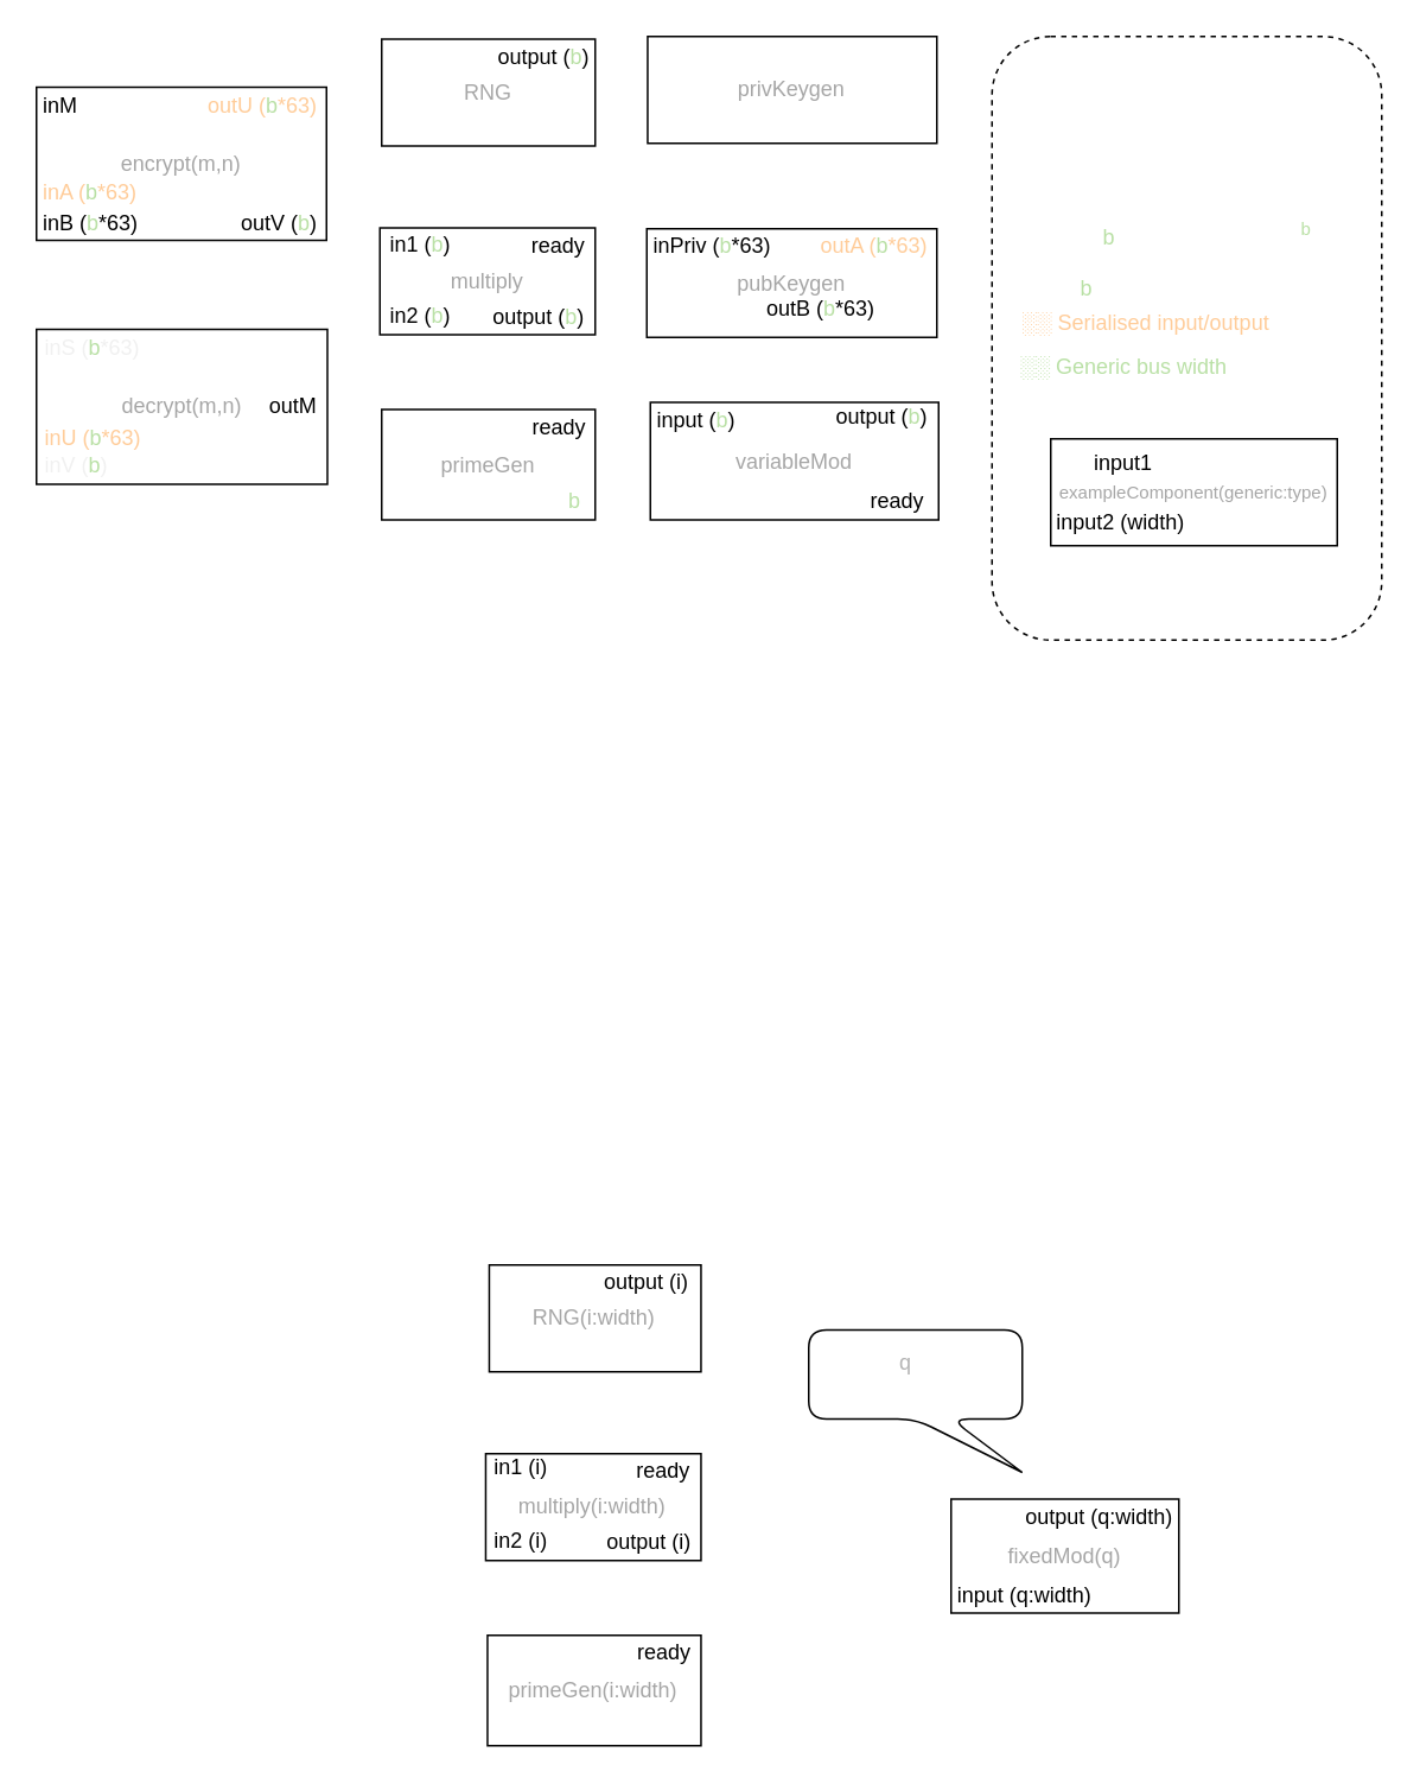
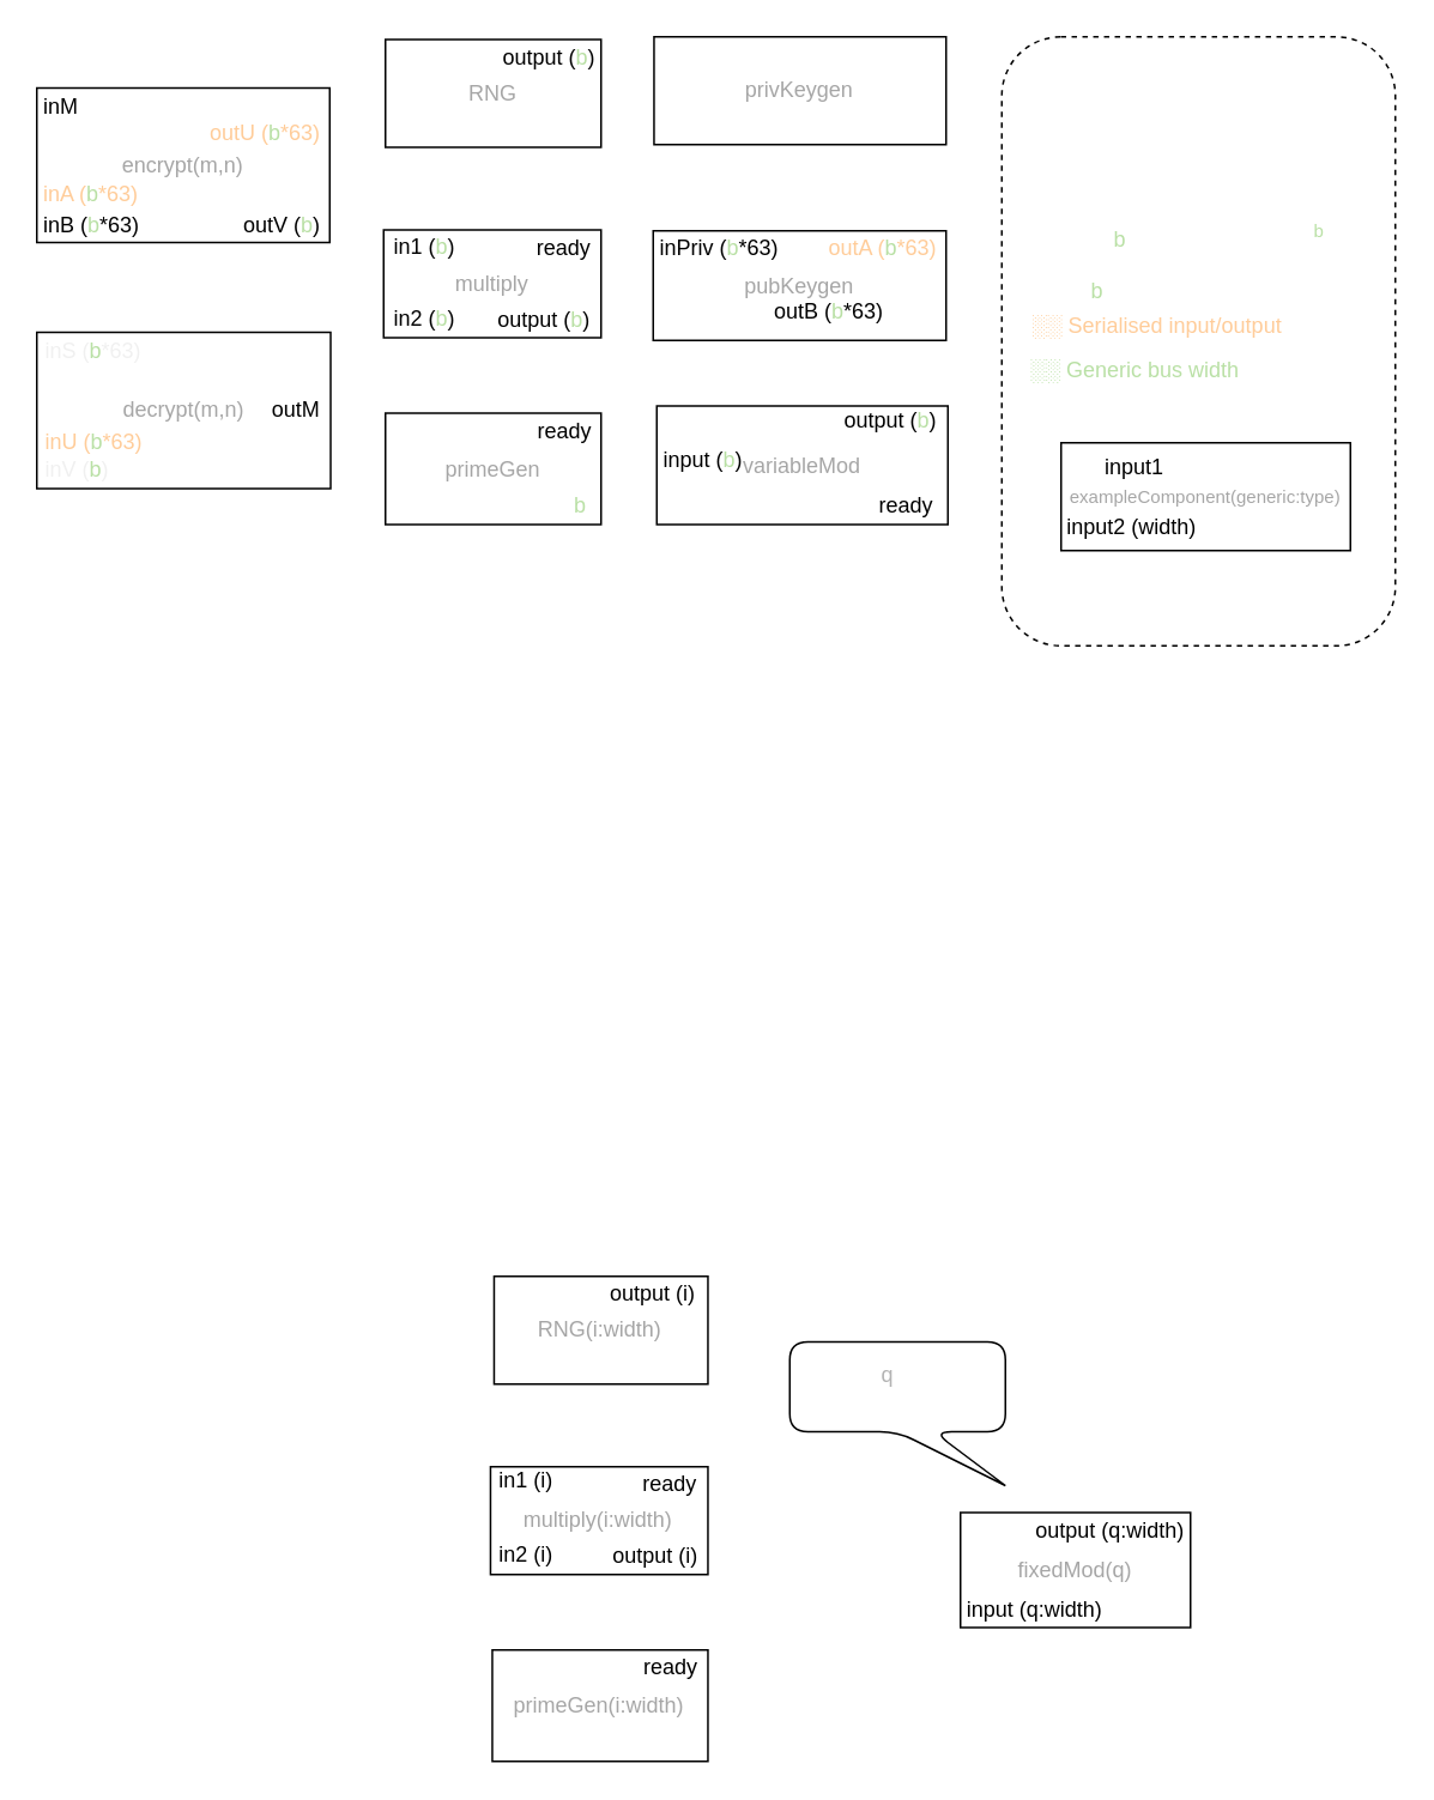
- <mxCell id="14" value="&lt;span style=&quot;color: rgb(255 , 204 , 153)&quot;&gt;outU (&lt;/span&gt;&lt;span style=&quot;color: rgb(185 , 224 , 165)&quot;&gt;b&lt;/span&gt;&lt;span style=&quot;color: rgb(255 , 204 , 153)&quot;&gt;*63)&lt;/span&gt;&lt;span style=&quot;color: rgb(255 , 204 , 153)&quot;&gt;&lt;br&gt;&lt;/span&gt;" style="text;html=1;align=right;verticalAlign=middle;resizable=0;points=[];autosize=1;strokeColor=none;fillColor=none;" parent="1" vertex="1"><mxGeometry x="108" y="49.5" width="71" height="18" as="geometry" /></mxCell>
+ <mxCell id="14" value="&lt;span style=&quot;color: rgb(255 , 204 , 153)&quot;&gt;outU (&lt;/span&gt;&lt;span style=&quot;color: rgb(185 , 224 , 165)&quot;&gt;b&lt;/span&gt;&lt;span style=&quot;color: rgb(255 , 204 , 153)&quot;&gt;*63)&lt;/span&gt;&lt;span style=&quot;color: rgb(255 , 204 , 153)&quot;&gt;&lt;br&gt;&lt;/span&gt;" style="text;html=1;align=right;verticalAlign=middle;resizable=0;points=[];autosize=1;strokeColor=none;fillColor=none;" parent="1" vertex="1"><mxGeometry x="108" y="64.5" width="71" height="18" as="geometry" /></mxCell>
- <mxCell id="38" value="input (&lt;span style=&quot;color: rgb(185, 224, 165);&quot;&gt;b&lt;/span&gt;)" style="text;html=1;strokeColor=none;fillColor=none;align=left;verticalAlign=middle;whiteSpace=wrap;rounded=0;" parent="1" vertex="1"><mxGeometry x="367" y="226" width="54" height="20" as="geometry" /></mxCell>
+ <mxCell id="38" value="input (&lt;span style=&quot;color: rgb(185, 224, 165);&quot;&gt;b&lt;/span&gt;)" style="text;html=1;strokeColor=none;fillColor=none;align=left;verticalAlign=middle;whiteSpace=wrap;rounded=0;" parent="1" vertex="1"><mxGeometry x="367" y="246" width="54" height="20" as="geometry" /></mxCell>
- <mxCell id="39" value="Generic &lt;font color=&quot;#b3b3b3&quot;&gt;q&lt;/font&gt; is the actual divisor" style="shape=callout;whiteSpace=wrap;html=1;perimeter=calloutPerimeter;rounded=1;shadow=0;glass=0;sketch=0;fontColor=#FFFFFF;align=left;position2=1;spacing=6;" parent="1" vertex="1"><mxGeometry x="454" y="746.5" width="120" height="80" as="geometry" /></mxCell>
+ <mxCell id="39" value="Generic &lt;font color=&quot;#b3b3b3&quot;&gt;q&lt;/font&gt; is the actual divisor" style="shape=callout;whiteSpace=wrap;html=1;perimeter=calloutPerimeter;rounded=1;shadow=0;glass=0;sketch=0;fontColor=#FFFFFF;align=left;position2=1;spacing=6;" parent="1" vertex="1"><mxGeometry x="439" y="746.5" width="120" height="80" as="geometry" /></mxCell>
